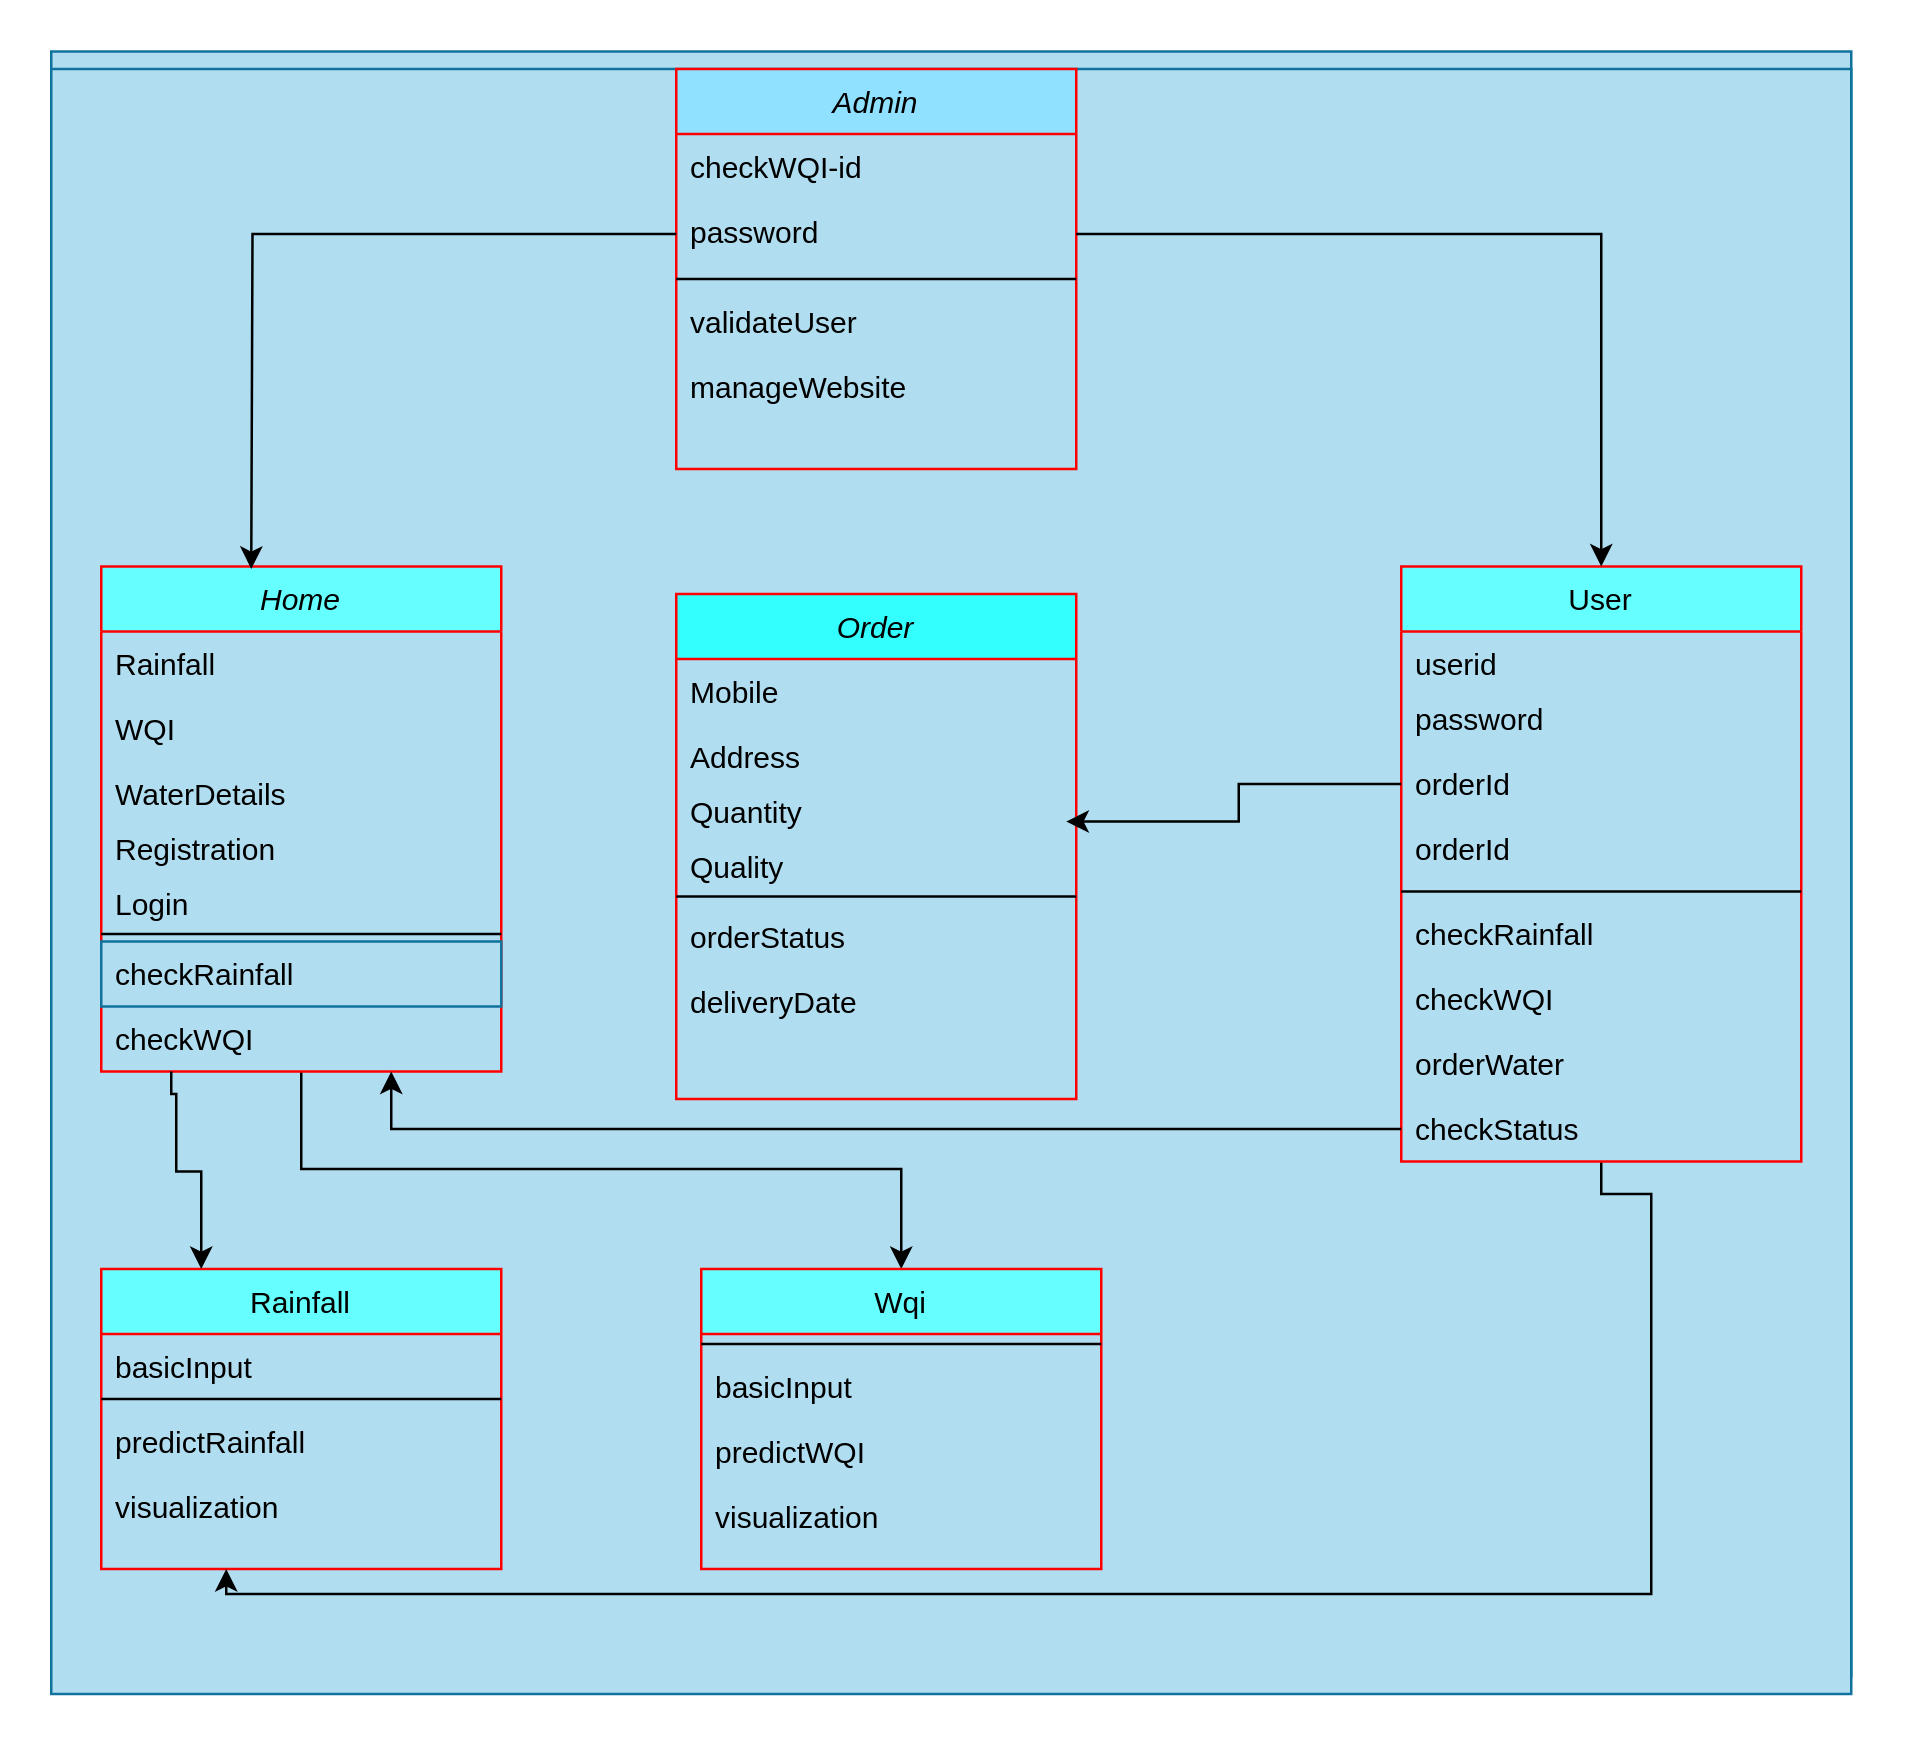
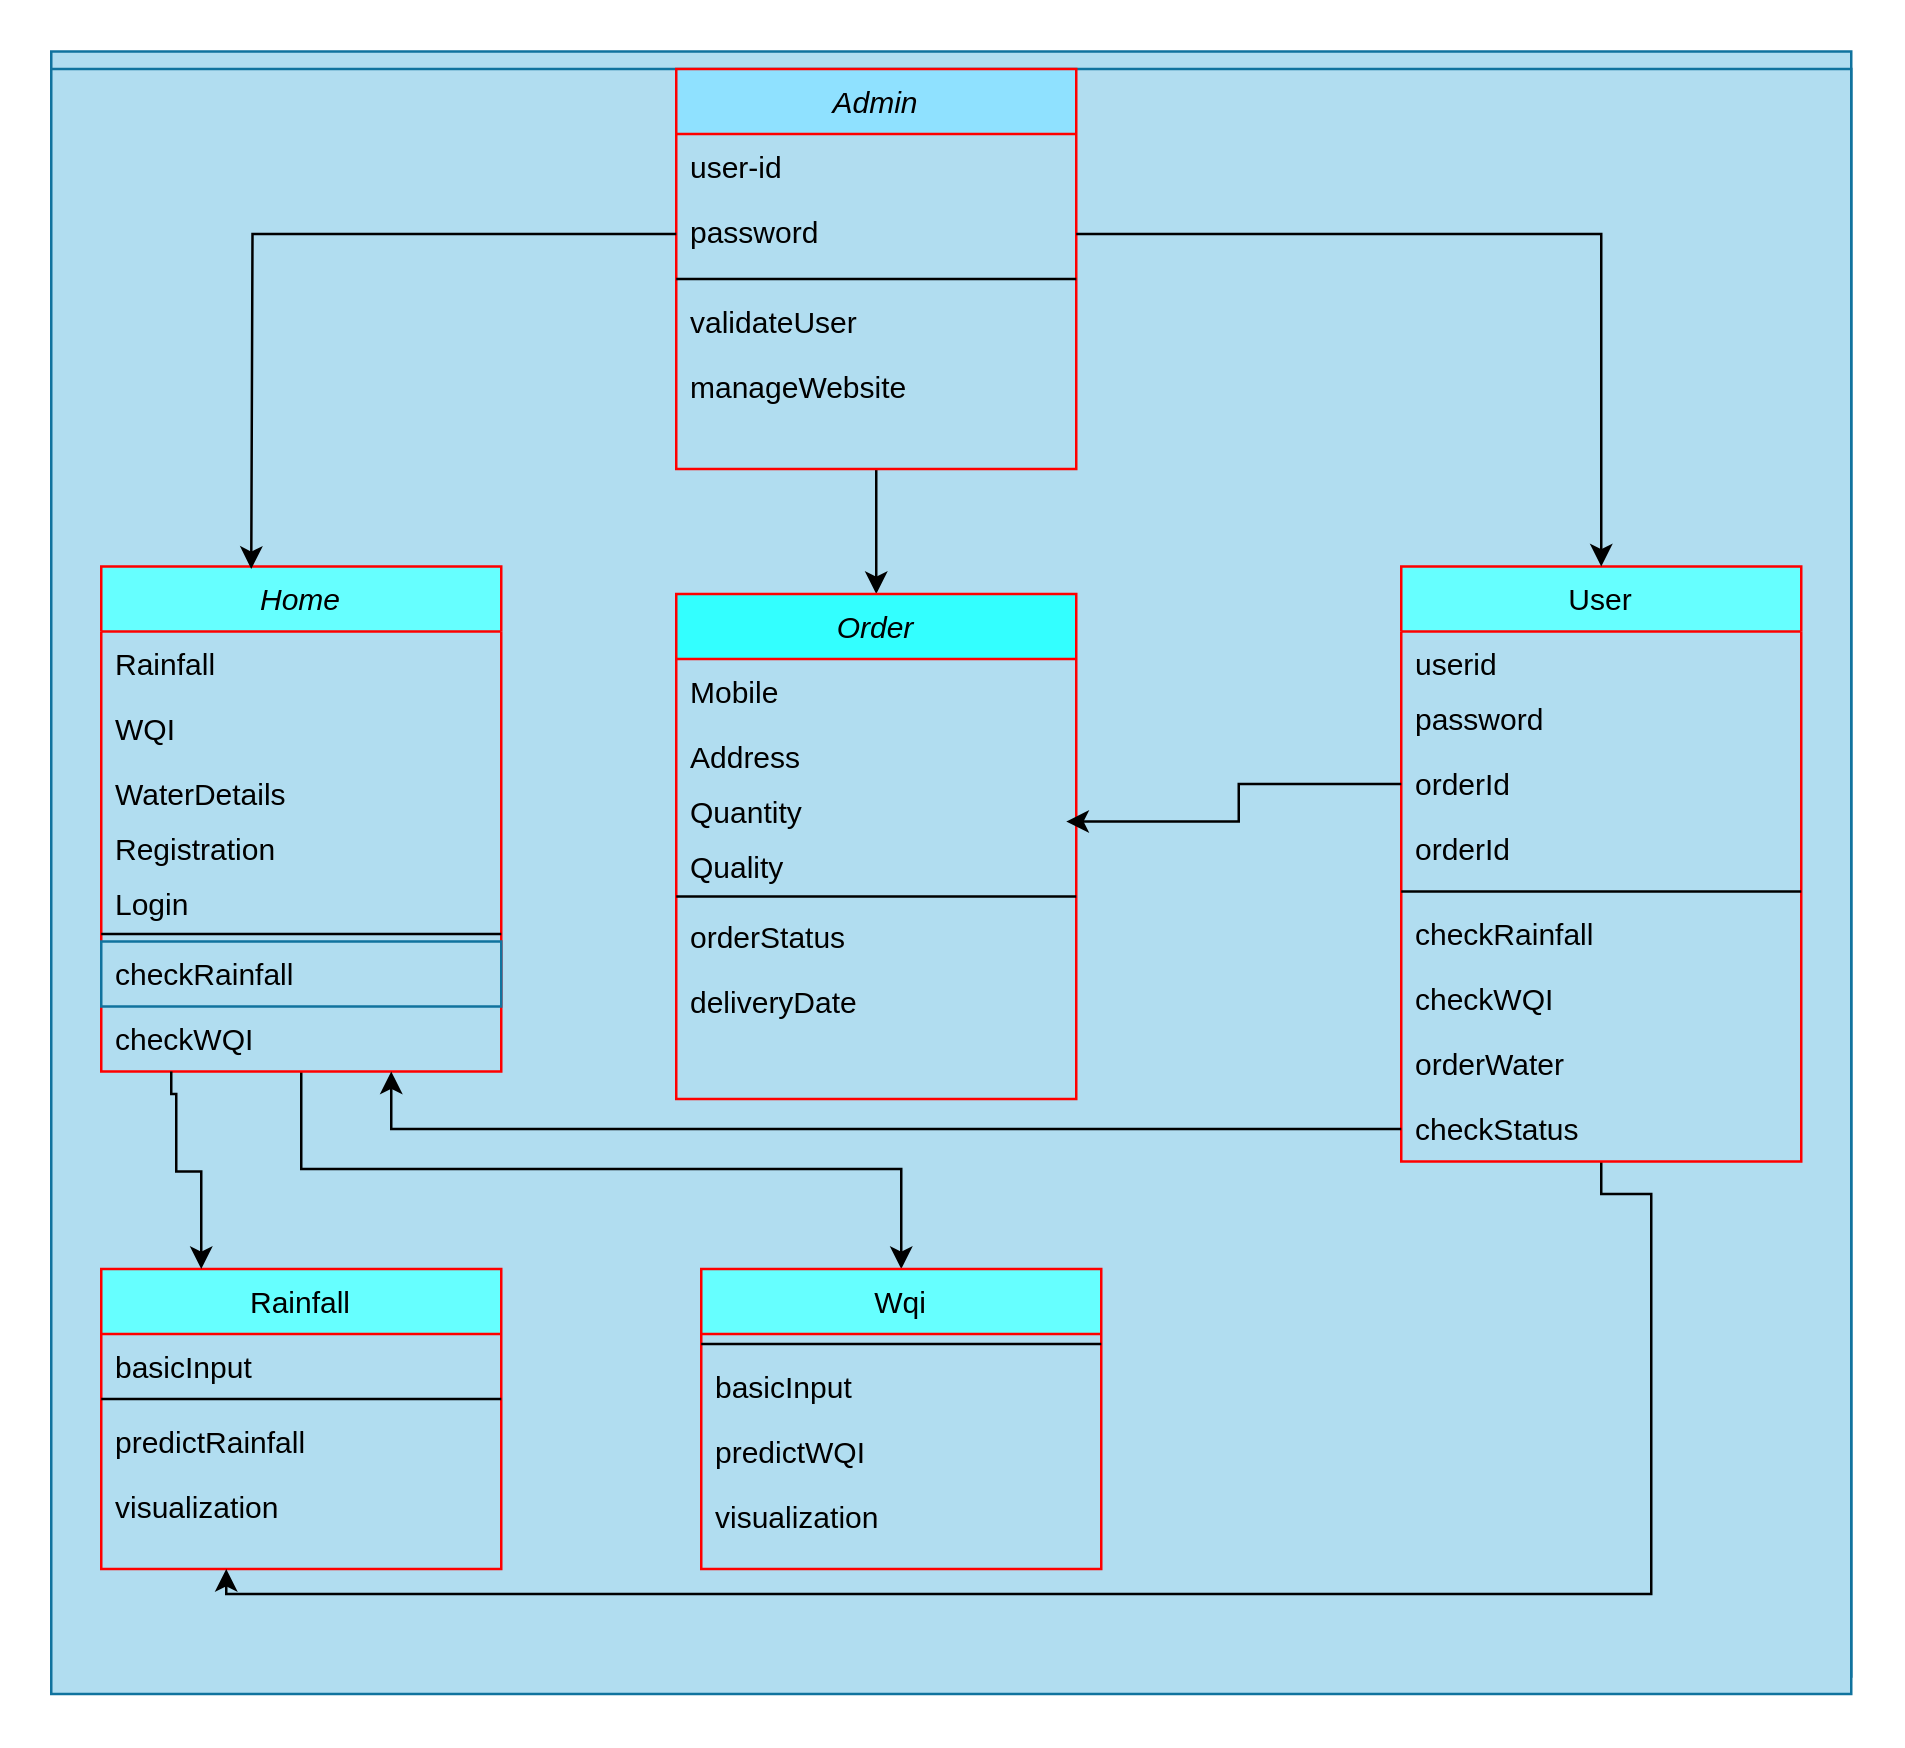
- <mxCell id="37" value="checkWQI-id&#10;" style="text;align=left;verticalAlign=top;spacingLeft=4;spacingRight=4;overflow=hidden;rotatable=0;points=[[0,0.5],[1,0.5]];portConstraint=eastwest;" parent="36" vertex="1"><mxGeometry y="26" width="160" height="26" as="geometry" /></mxCell>
+ <mxCell id="37" value="user-id&#10;" style="text;align=left;verticalAlign=top;spacingLeft=4;spacingRight=4;overflow=hidden;rotatable=0;points=[[0,0.5],[1,0.5]];portConstraint=eastwest;" parent="36" vertex="1"><mxGeometry y="26" width="160" height="26" as="geometry" /></mxCell>
+ <mxCell id="35" style="edgeStyle=orthogonalEdgeStyle;rounded=0;orthogonalLoop=1;jettySize=auto;html=1;exitX=0.5;exitY=1;exitDx=0;exitDy=0;entryX=0.5;entryY=0;entryDx=0;entryDy=0;" parent="1" source="36" target="44" edge="1"><mxGeometry relative="1" as="geometry" /></mxCell>
